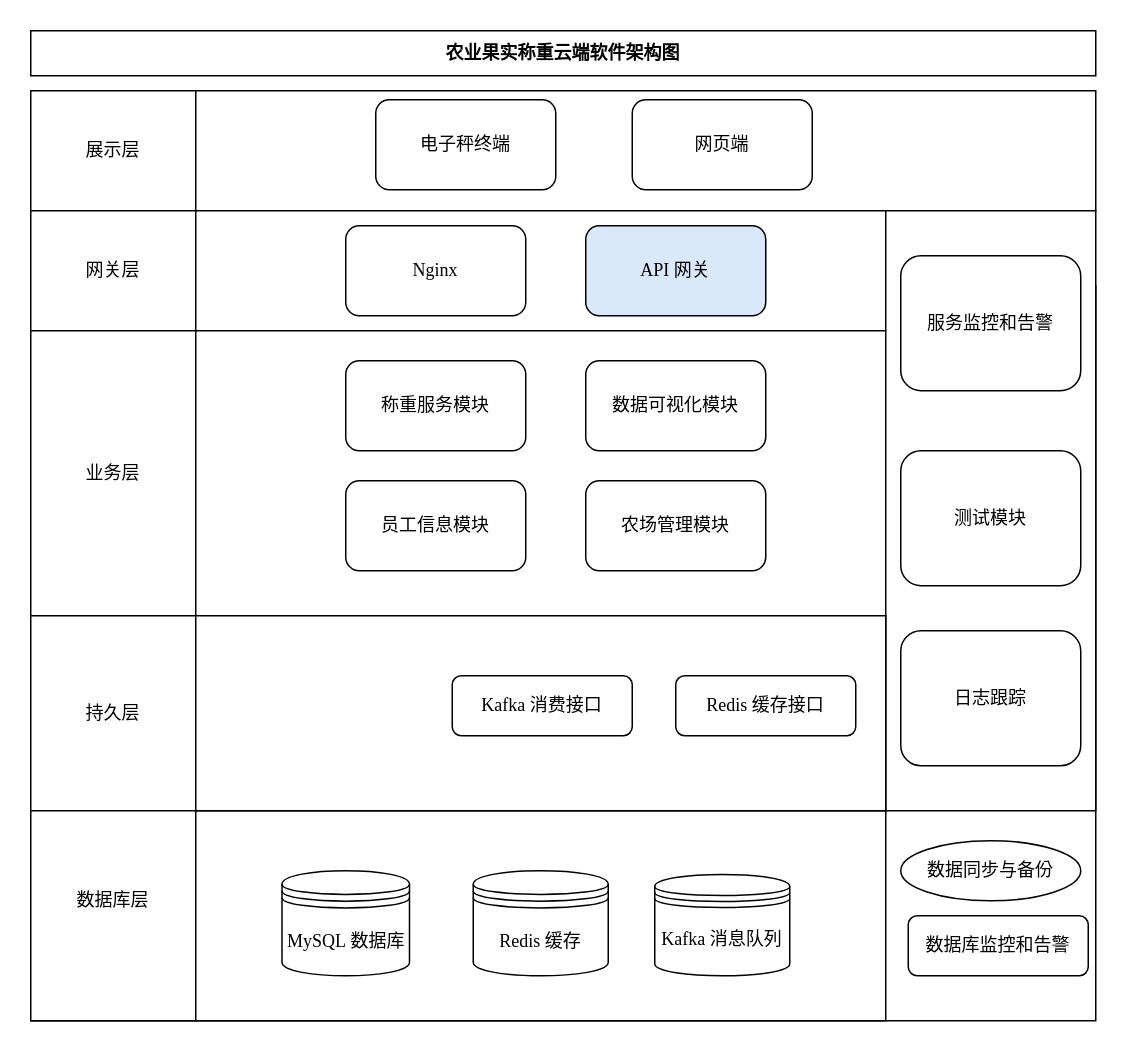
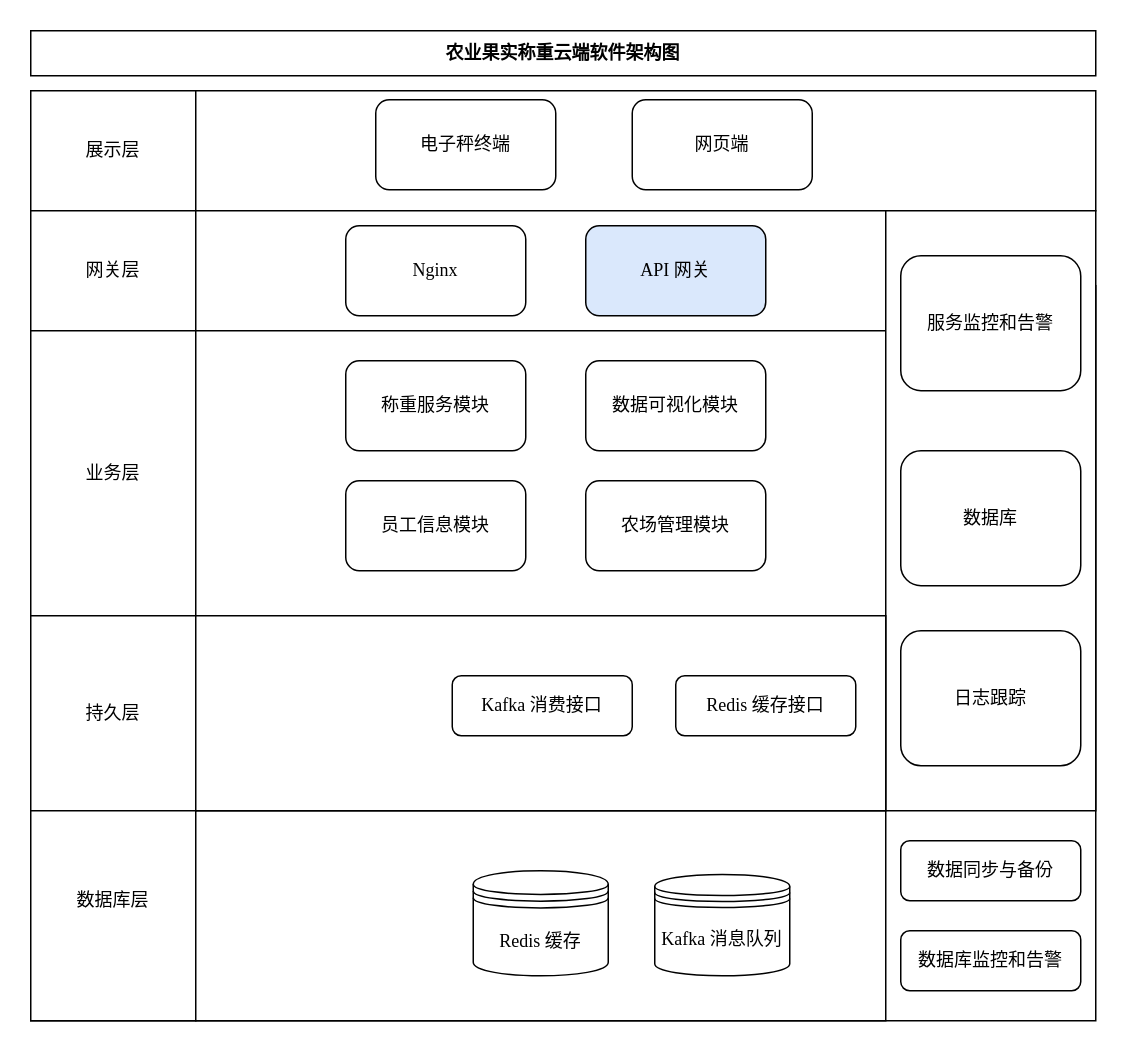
- <mxCell id="32" value="测试模块" style="rounded=1;whiteSpace=wrap;html=1;aspect=fixed;fontFamily=Songti SC;" parent="1" vertex="1"><mxGeometry x="600" y="300" width="120" height="90" as="geometry" /></mxCell>
+ <mxCell id="32" value="数据库" style="rounded=1;whiteSpace=wrap;html=1;aspect=fixed;fontFamily=Songti SC;" parent="1" vertex="1"><mxGeometry x="600" y="300" width="120" height="90" as="geometry" /></mxCell>
- <mxCell id="23" value="数据同步与备份" style="ellipse;whiteSpace=wrap;html=1;fontFamily=Songti SC;aspect=fixed;" parent="1" vertex="1"><mxGeometry x="600" y="560" width="120" height="40" as="geometry" /></mxCell>
+ <mxCell id="23" value="数据同步与备份" style="rounded=1;whiteSpace=wrap;html=1;fontFamily=Songti SC;aspect=fixed;" parent="1" vertex="1"><mxGeometry x="600" y="560" width="120" height="40" as="geometry" /></mxCell>
- <mxCell id="21" value="&lt;font face=&quot;Times New Roman&quot;&gt;MySQL&lt;/font&gt; 数据库" style="shape=datastore;whiteSpace=wrap;html=1;fontFamily=Songti SC;aspect=fixed;" parent="1" vertex="1"><mxGeometry x="187.5" y="580" width="85" height="70" as="geometry" /></mxCell>
- <mxCell id="30" value="数据库监控和告警" style="rounded=1;whiteSpace=wrap;html=1;aspect=fixed;fontFamily=Songti SC;" parent="1" vertex="1"><mxGeometry x="605" y="610" width="120" height="40" as="geometry" /></mxCell>
+ <mxCell id="30" value="数据库监控和告警" style="rounded=1;whiteSpace=wrap;html=1;aspect=fixed;fontFamily=Songti SC;" parent="1" vertex="1"><mxGeometry x="600" y="620" width="120" height="40" as="geometry" /></mxCell>
